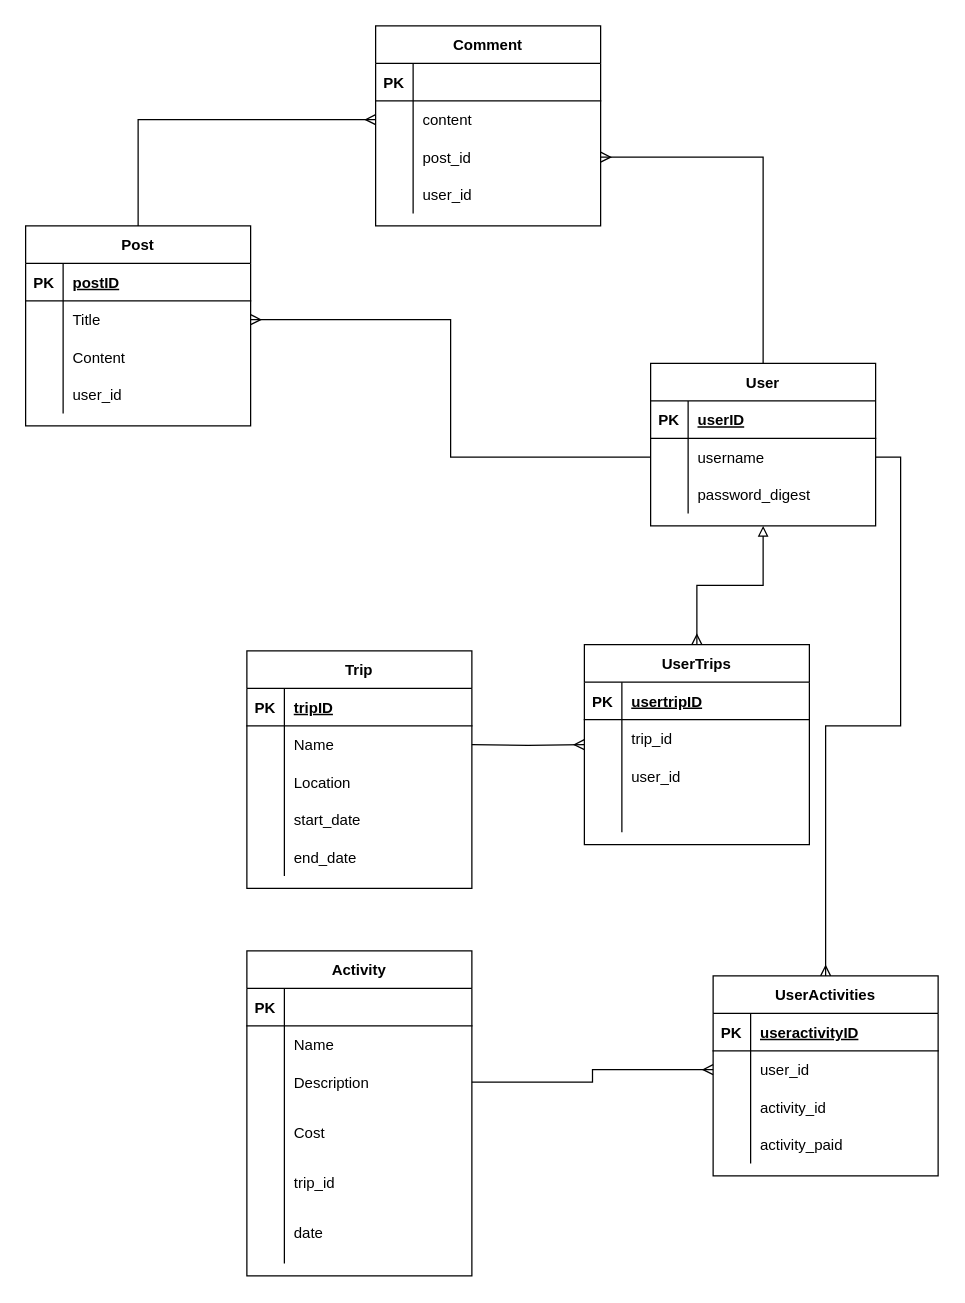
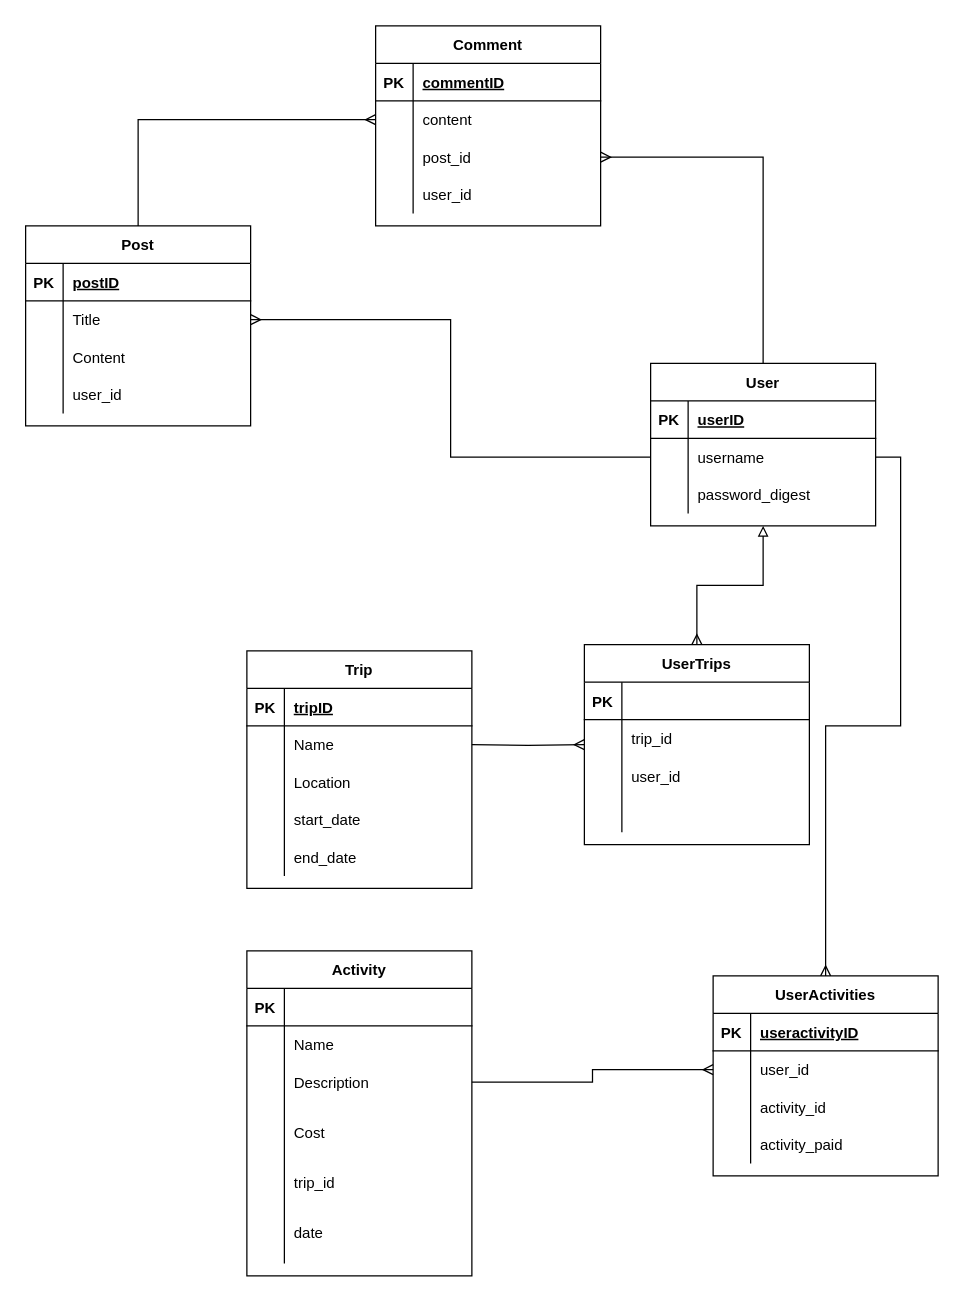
+ <mxCell id="65" value="commentID" style="shape=partialRectangle;connectable=0;fillColor=none;top=0;left=0;bottom=0;right=0;align=left;spacingLeft=6;fontStyle=5;overflow=hidden;" parent="63" vertex="1"><mxGeometry x="30" width="150" height="30" as="geometry" /></mxCell>
- <mxCell id="80" value="usertripID" style="shape=partialRectangle;connectable=0;fillColor=none;top=0;left=0;bottom=0;right=0;align=left;spacingLeft=6;fontStyle=5;overflow=hidden;" parent="78" vertex="1"><mxGeometry x="30" width="150" height="30" as="geometry" /></mxCell>
